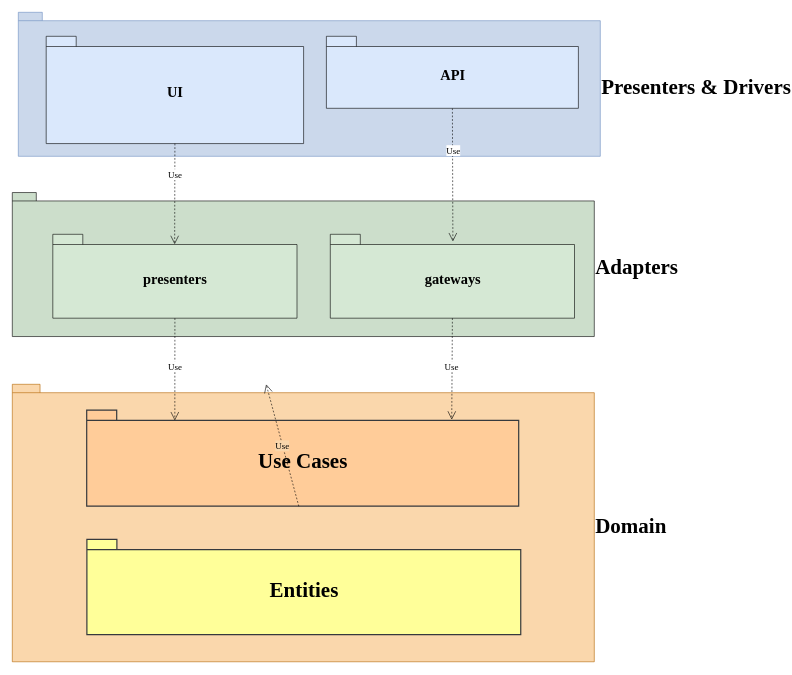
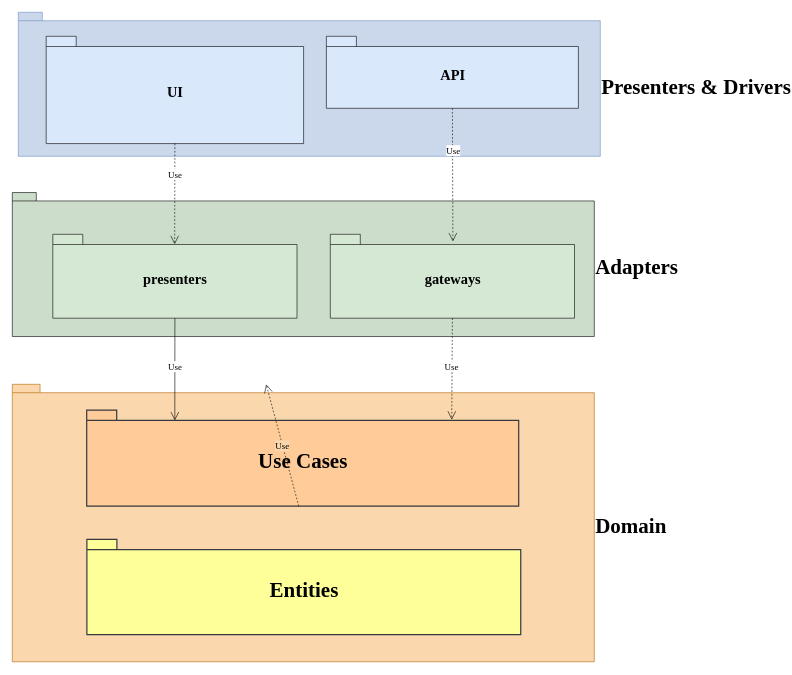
- <mxCell id="18" value="Use" style="endArrow=open;endSize=12;dashed=1;html=1;fontFamily=Verdana;fontSize=15;exitX=0.5;exitY=1;exitDx=0;exitDy=0;exitPerimeter=0;entryX=0.204;entryY=0.107;entryDx=0;entryDy=0;entryPerimeter=0;" parent="1" source="10" target="5" edge="1"><mxGeometry x="-0.059" width="160" relative="1" as="geometry"><mxPoint x="-66.66" y="560.16" as="sourcePoint" /><mxPoint x="148" y="711" as="targetPoint" /><Array as="points" /><mxPoint as="offset" /></mxGeometry></mxCell>
+ <mxCell id="18" value="Use" style="endArrow=open;endSize=12;dashed=0;html=1;fontFamily=Verdana;fontSize=15;exitX=0.5;exitY=1;exitDx=0;exitDy=0;exitPerimeter=0;entryX=0.204;entryY=0.107;entryDx=0;entryDy=0;entryPerimeter=0;" parent="1" source="10" target="5" edge="1"><mxGeometry x="-0.059" width="160" relative="1" as="geometry"><mxPoint x="-66.66" y="560.16" as="sourcePoint" /><mxPoint x="148" y="711" as="targetPoint" /><Array as="points" /><mxPoint as="offset" /></mxGeometry></mxCell>
